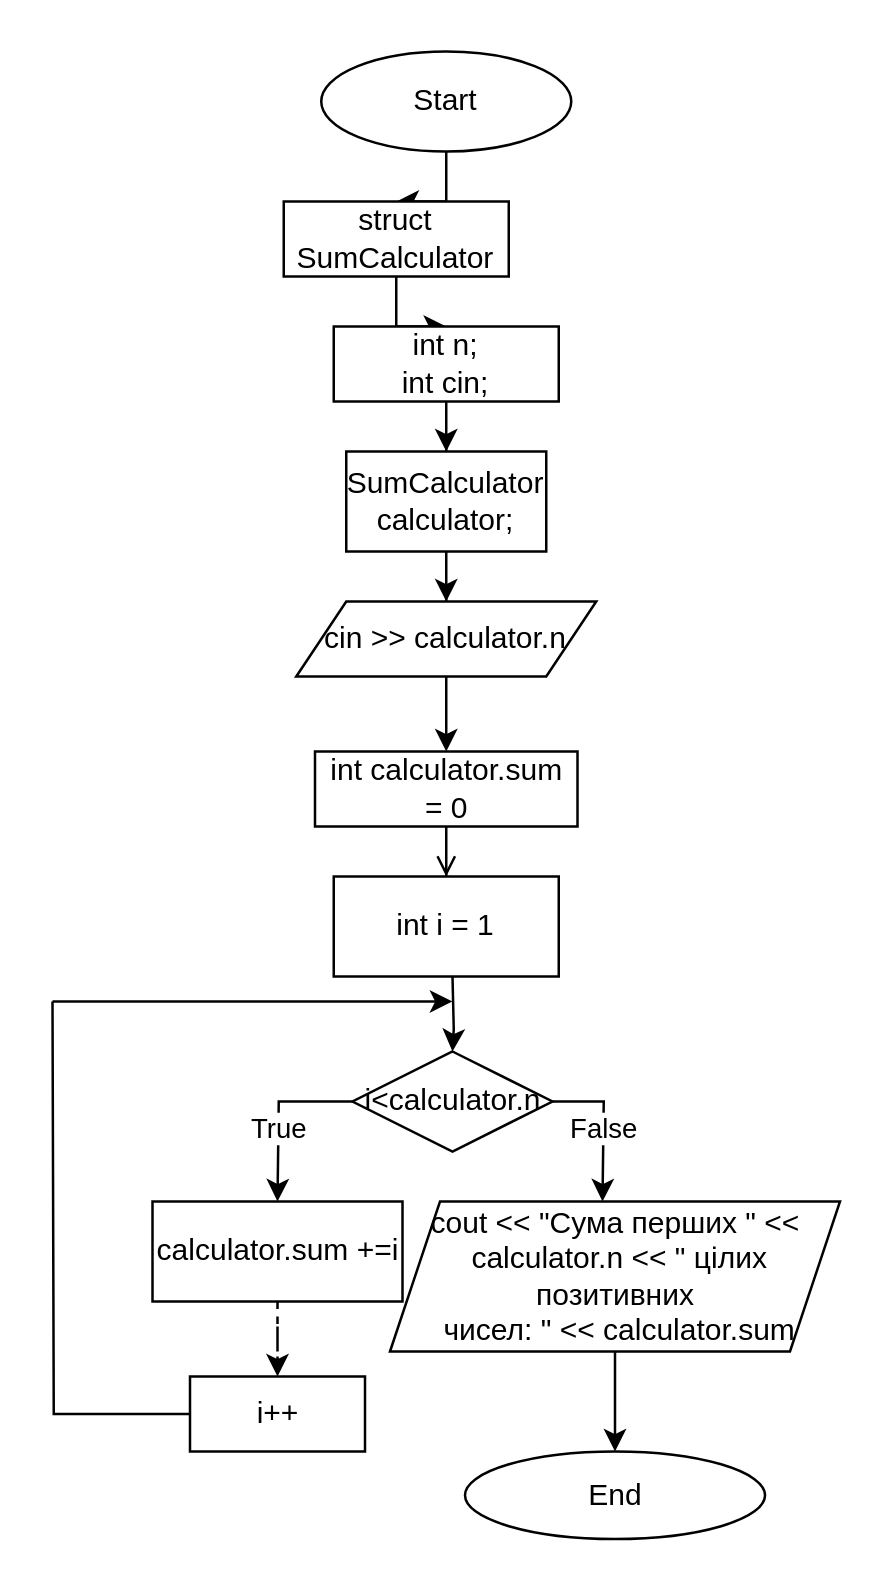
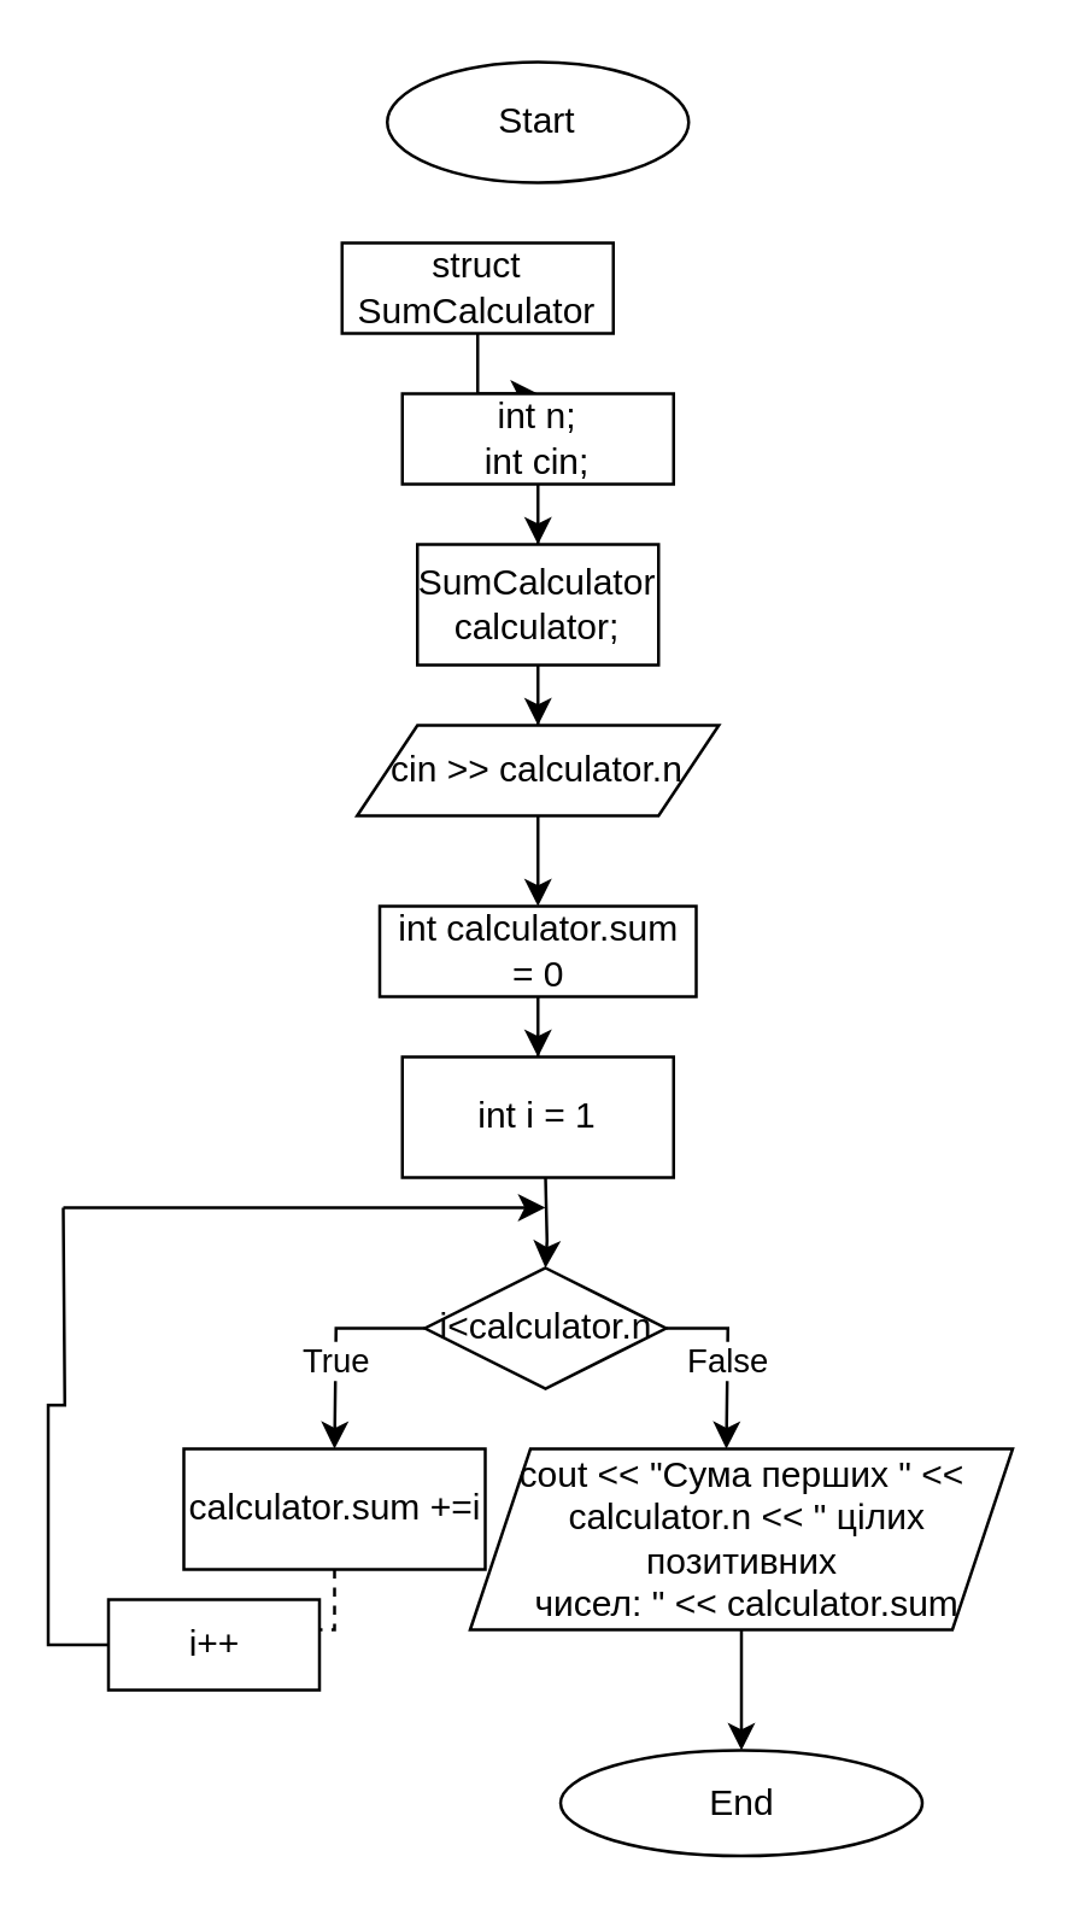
- <mxCell id="2" style="edgeStyle=orthogonalEdgeStyle;rounded=0;orthogonalLoop=1;jettySize=auto;html=1;" parent="1" source="3" target="5" edge="1"><mxGeometry relative="1" as="geometry"><mxPoint x="178" y="90" as="targetPoint" /></mxGeometry></mxCell>
- <mxCell id="8" style="edgeStyle=orthogonalEdgeStyle;rounded=0;orthogonalLoop=1;jettySize=auto;html=1;endArrow=open;" parent="1" source="9" target="11" edge="1"><mxGeometry relative="1" as="geometry"><mxPoint x="178" y="360" as="targetPoint" /></mxGeometry></mxCell>
+ <mxCell id="8" style="edgeStyle=orthogonalEdgeStyle;rounded=0;orthogonalLoop=1;jettySize=auto;html=1;" parent="1" source="9" target="11" edge="1"><mxGeometry relative="1" as="geometry"><mxPoint x="178" y="360" as="targetPoint" /></mxGeometry></mxCell>
- <mxCell id="20" value="i++" style="rounded=0;whiteSpace=wrap;html=1;" parent="1" vertex="1"><mxGeometry x="75.5" y="550" width="70" height="30" as="geometry" /></mxCell>
+ <mxCell id="20" value="i++" style="rounded=0;whiteSpace=wrap;html=1;" parent="1" vertex="1"><mxGeometry x="35.5" y="530" width="70" height="30" as="geometry" /></mxCell>
